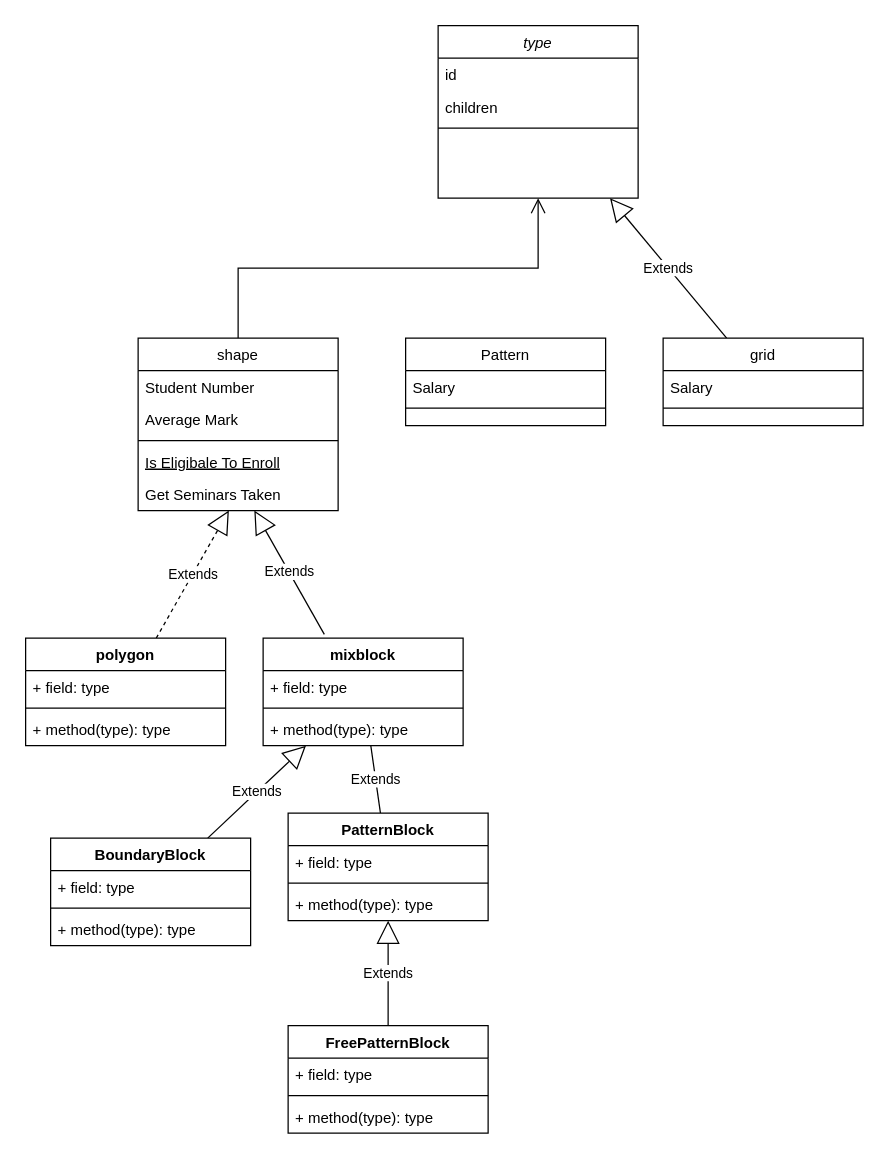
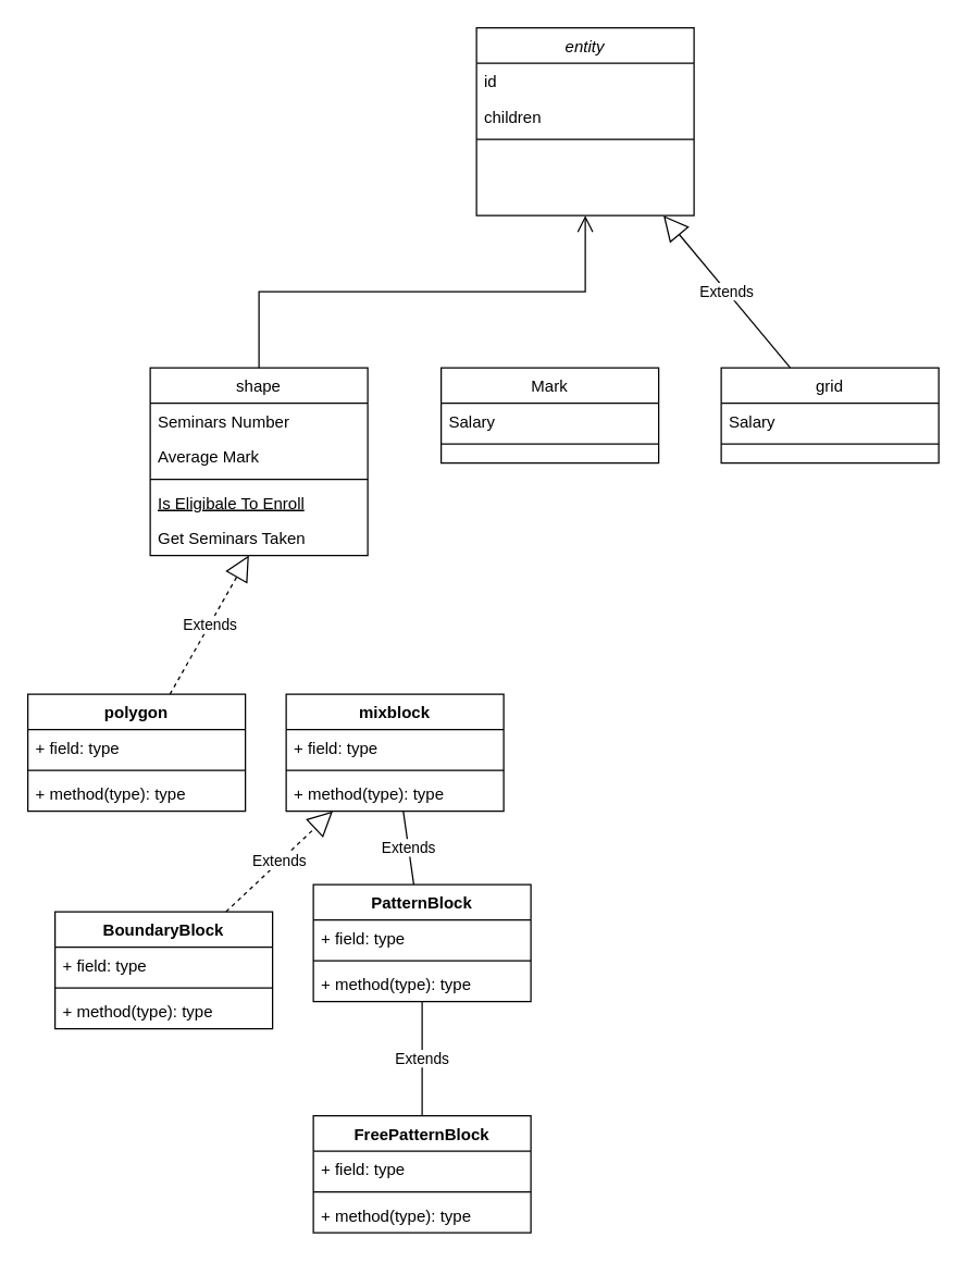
- <mxCell id="29" value="type" style="swimlane;fontStyle=2;align=center;verticalAlign=top;childLayout=stackLayout;horizontal=1;startSize=26;horizontalStack=0;resizeParent=1;resizeLast=0;collapsible=1;marginBottom=0;rounded=0;shadow=0;strokeWidth=1;" parent="1" vertex="1"><mxGeometry x="350" y="20" width="160" height="138" as="geometry"><mxRectangle x="230" y="140" width="160" height="26" as="alternateBounds" /></mxGeometry></mxCell>
+ <mxCell id="29" value="entity" style="swimlane;fontStyle=2;align=center;verticalAlign=top;childLayout=stackLayout;horizontal=1;startSize=26;horizontalStack=0;resizeParent=1;resizeLast=0;collapsible=1;marginBottom=0;rounded=0;shadow=0;strokeWidth=1;" parent="1" vertex="1"><mxGeometry x="350" y="20" width="160" height="138" as="geometry"><mxRectangle x="230" y="140" width="160" height="26" as="alternateBounds" /></mxGeometry></mxCell>
- <mxCell id="23" value="Pattern" style="swimlane;fontStyle=0;align=center;verticalAlign=top;childLayout=stackLayout;horizontal=1;startSize=26;horizontalStack=0;resizeParent=1;resizeLast=0;collapsible=1;marginBottom=0;rounded=0;shadow=0;strokeWidth=1;" parent="1" vertex="1"><mxGeometry x="324" y="270" width="160" height="70" as="geometry"><mxRectangle x="340" y="380" width="170" height="26" as="alternateBounds" /></mxGeometry></mxCell>
+ <mxCell id="23" value="Mark" style="swimlane;fontStyle=0;align=center;verticalAlign=top;childLayout=stackLayout;horizontal=1;startSize=26;horizontalStack=0;resizeParent=1;resizeLast=0;collapsible=1;marginBottom=0;rounded=0;shadow=0;strokeWidth=1;" parent="1" vertex="1"><mxGeometry x="324" y="270" width="160" height="70" as="geometry"><mxRectangle x="340" y="380" width="170" height="26" as="alternateBounds" /></mxGeometry></mxCell>
- <mxCell id="4" value="Student Number" style="text;align=left;verticalAlign=top;spacingLeft=4;spacingRight=4;overflow=hidden;rotatable=0;points=[[0,0.5],[1,0.5]];portConstraint=eastwest;" parent="3" vertex="1"><mxGeometry y="26" width="160" height="26" as="geometry" /></mxCell>
+ <mxCell id="4" value="Seminars Number" style="text;align=left;verticalAlign=top;spacingLeft=4;spacingRight=4;overflow=hidden;rotatable=0;points=[[0,0.5],[1,0.5]];portConstraint=eastwest;" parent="3" vertex="1"><mxGeometry y="26" width="160" height="26" as="geometry" /></mxCell>
- <mxCell id="9" value="Extends" style="endArrow=block;endSize=16;endFill=0;html=1;entryX=0.581;entryY=1;entryDx=0;entryDy=0;entryPerimeter=0;exitX=0.306;exitY=-0.035;exitDx=0;exitDy=0;exitPerimeter=0;" edge="1" parent="1" source="15" target="8"><mxGeometry width="160" relative="1" as="geometry"><mxPoint x="244" y="430" as="sourcePoint" /><mxPoint x="404" y="430" as="targetPoint" /></mxGeometry></mxCell>
- <mxCell id="21" value="Extends" style="endArrow=block;endSize=16;endFill=0;html=1;" edge="1" parent="1" source="33" target="15"><mxGeometry width="160" relative="1" as="geometry"><mxPoint x="200.004" y="692" as="sourcePoint" /><mxPoint x="258.105" y="590" as="targetPoint" /></mxGeometry></mxCell>
+ <mxCell id="21" value="Extends" style="endArrow=block;endSize=16;endFill=0;html=1;dashed=1;" edge="1" parent="1" source="33" target="15"><mxGeometry width="160" relative="1" as="geometry"><mxPoint x="200.004" y="692" as="sourcePoint" /><mxPoint x="258.105" y="590" as="targetPoint" /></mxGeometry></mxCell>
- <mxCell id="19" value="Extends" style="endArrow=block;endSize=16;endFill=0;html=1;" edge="1" parent="1" source="41" target="37"><mxGeometry width="160" relative="1" as="geometry"><mxPoint x="600.004" y="892" as="sourcePoint" /><mxPoint x="658.105" y="790" as="targetPoint" /></mxGeometry></mxCell>
+ <mxCell id="19" value="Extends" style="endArrow=none;endSize=16;endFill=0;html=1;" edge="1" parent="1" source="41" target="37"><mxGeometry width="160" relative="1" as="geometry"><mxPoint x="600.004" y="892" as="sourcePoint" /><mxPoint x="658.105" y="790" as="targetPoint" /></mxGeometry></mxCell>
